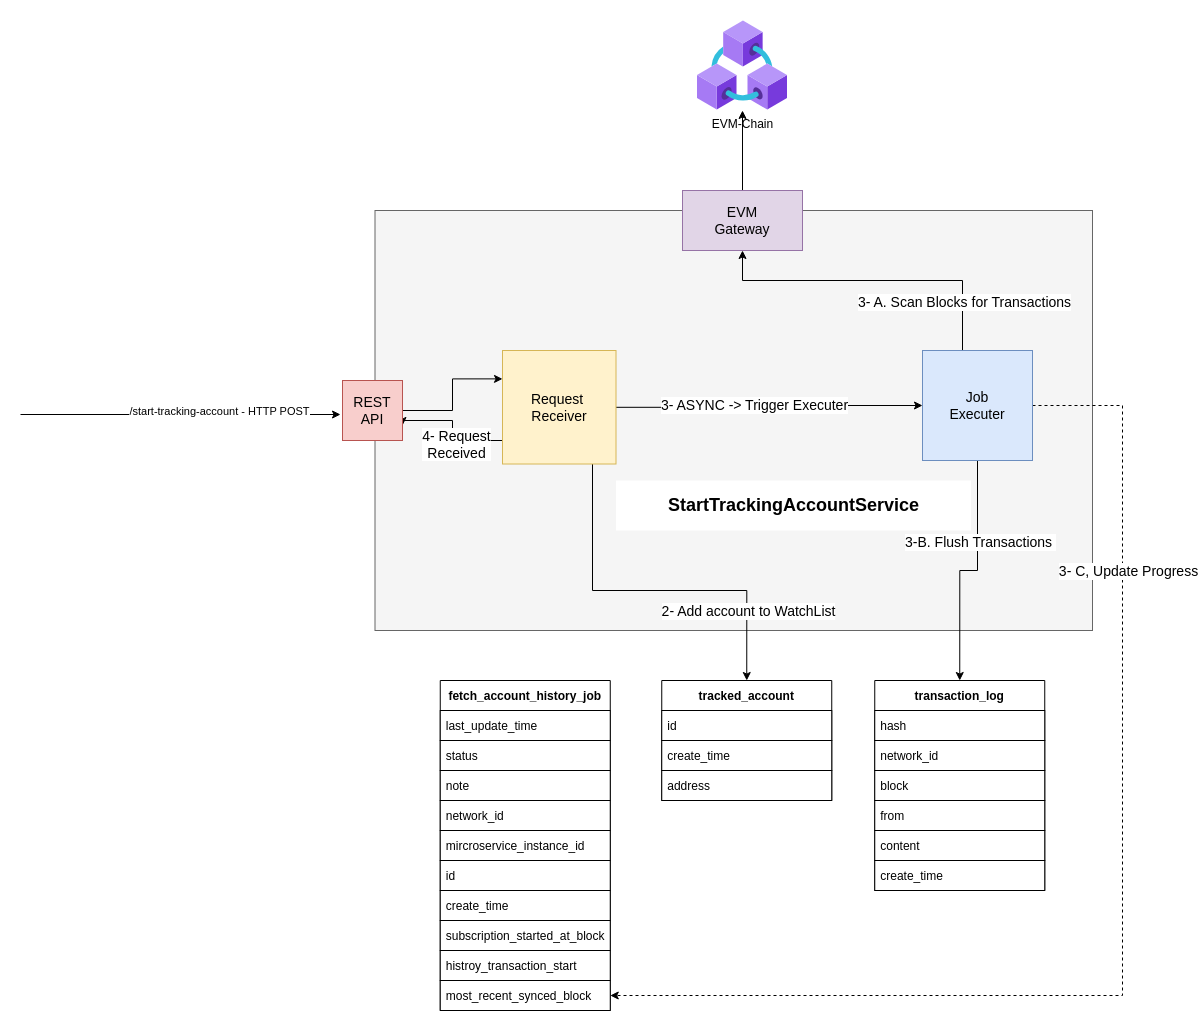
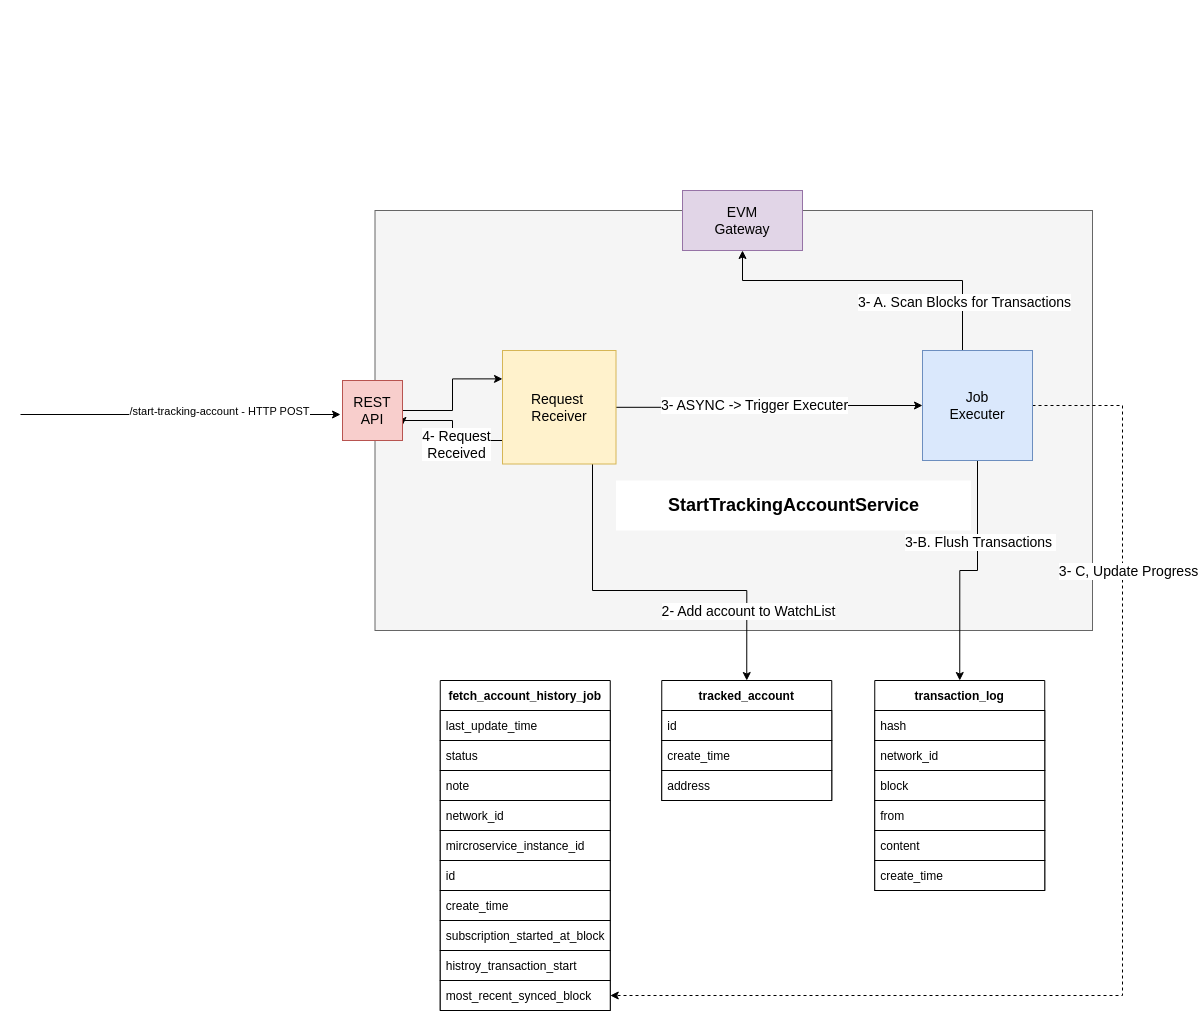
- <mxCell id="32" value="EVM-Chain" style="aspect=fixed;html=1;points=[];align=center;image;fontSize=12;image=img/lib/azure2/blockchain/Azure_Blockchain_Service.svg;" vertex="1" parent="1"><mxGeometry x="697" y="20" width="90" height="90" as="geometry" /></mxCell>
- <mxCell id="44" style="edgeStyle=orthogonalEdgeStyle;rounded=0;orthogonalLoop=1;jettySize=auto;html=1;fontSize=14;" edge="1" parent="1" source="45" target="32"><mxGeometry relative="1" as="geometry" /></mxCell>
